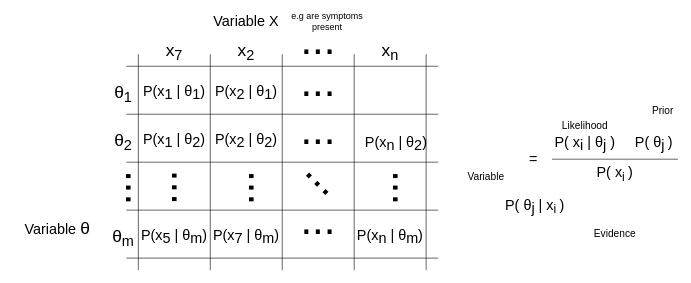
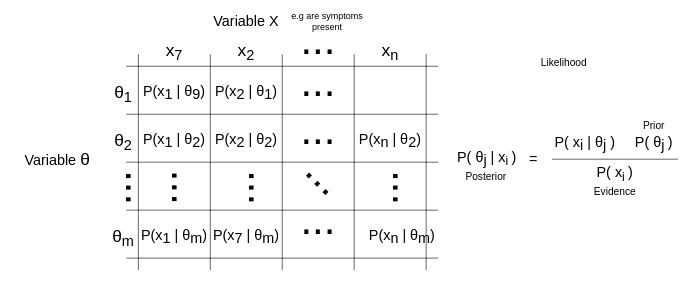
- <mxCell id="20" value="&lt;font style=&quot;font-size: 24px;&quot;&gt;P(x&lt;sub style=&quot;font-size: 24px;&quot;&gt;1&amp;nbsp;&lt;/sub&gt;| θ&lt;sub style=&quot;font-size: 24px;&quot;&gt;1&lt;/sub&gt;)&lt;/font&gt;" style="text;html=1;strokeColor=none;fillColor=none;align=center;verticalAlign=middle;whiteSpace=wrap;rounded=0;fontSize=24;" vertex="1" parent="1"><mxGeometry x="225" y="140" width="130" height="30" as="geometry" /></mxCell>
+ <mxCell id="20" value="&lt;font style=&quot;font-size: 24px;&quot;&gt;P(x&lt;sub style=&quot;font-size: 24px;&quot;&gt;1&amp;nbsp;&lt;/sub&gt;| θ&lt;sub style=&quot;font-size: 24px;&quot;&gt;9&lt;/sub&gt;)&lt;/font&gt;" style="text;html=1;strokeColor=none;fillColor=none;align=center;verticalAlign=middle;whiteSpace=wrap;rounded=0;fontSize=24;" vertex="1" parent="1"><mxGeometry x="225" y="140" width="130" height="30" as="geometry" /></mxCell>
- <mxCell id="46" value="Prior" style="text;html=1;strokeColor=none;fillColor=none;align=center;verticalAlign=middle;whiteSpace=wrap;rounded=0;fontSize=17;" vertex="1" parent="1"><mxGeometry x="1070" y="170" width="70" height="30" as="geometry" /></mxCell>
+ <mxCell id="46" value="Prior" style="text;html=1;strokeColor=none;fillColor=none;align=center;verticalAlign=middle;whiteSpace=wrap;rounded=0;fontSize=17;" vertex="1" parent="1"><mxGeometry x="1055" y="195" width="70" height="30" as="geometry" /></mxCell>
- <mxCell id="45" value="Likelihood" style="text;html=1;strokeColor=none;fillColor=none;align=center;verticalAlign=middle;whiteSpace=wrap;rounded=0;fontSize=17;" vertex="1" parent="1"><mxGeometry x="915" y="195" width="120" height="30" as="geometry" /></mxCell>
+ <mxCell id="45" value="Likelihood" style="text;html=1;strokeColor=none;fillColor=none;align=center;verticalAlign=middle;whiteSpace=wrap;rounded=0;fontSize=17;" vertex="1" parent="1"><mxGeometry x="880" y="90" width="120" height="30" as="geometry" /></mxCell>
- <mxCell id="24" value="&lt;font style=&quot;font-size: 24px&quot;&gt;P(x&lt;sub style=&quot;font-size: 24px&quot;&gt;n&amp;nbsp;&lt;/sub&gt;| θ&lt;sub style=&quot;font-size: 24px&quot;&gt;2&lt;/sub&gt;)&lt;/font&gt;" style="text;html=1;strokeColor=none;fillColor=none;align=center;verticalAlign=middle;whiteSpace=wrap;rounded=0;fontSize=24;" vertex="1" parent="1"><mxGeometry x="595" y="225" width="130" height="30" as="geometry" /></mxCell>
+ <mxCell id="24" value="&lt;font style=&quot;font-size: 24px&quot;&gt;P(x&lt;sub style=&quot;font-size: 24px&quot;&gt;n&amp;nbsp;&lt;/sub&gt;| θ&lt;sub style=&quot;font-size: 24px&quot;&gt;2&lt;/sub&gt;)&lt;/font&gt;" style="text;html=1;strokeColor=none;fillColor=none;align=center;verticalAlign=middle;whiteSpace=wrap;rounded=0;fontSize=24;" vertex="1" parent="1"><mxGeometry x="585" y="220" width="130" height="30" as="geometry" /></mxCell>
- <mxCell id="44" value="Variable" style="text;html=1;strokeColor=none;fillColor=none;align=center;verticalAlign=middle;whiteSpace=wrap;rounded=0;fontSize=17;" vertex="1" parent="1"><mxGeometry x="750" y="280" width="120" height="30" as="geometry" /></mxCell>
+ <mxCell id="44" value="Posterior" style="text;html=1;strokeColor=none;fillColor=none;align=center;verticalAlign=middle;whiteSpace=wrap;rounded=0;fontSize=17;" vertex="1" parent="1"><mxGeometry x="750" y="280" width="120" height="30" as="geometry" /></mxCell>
- <mxCell id="38" value="&lt;font style=&quot;font-size: 24px&quot;&gt;P( θ&lt;sub style=&quot;font-size: 24px&quot;&gt;j&amp;nbsp;&lt;/sub&gt;&lt;span style=&quot;font-size: 24px&quot;&gt;| x&lt;sub&gt;i&amp;nbsp;&lt;/sub&gt;&lt;/span&gt;)&lt;/font&gt;" style="text;html=1;strokeColor=none;fillColor=none;align=left;verticalAlign=middle;whiteSpace=wrap;rounded=0;fontSize=24;" vertex="1" parent="1"><mxGeometry x="840" y="330" width="110" height="30" as="geometry" /></mxCell>
+ <mxCell id="38" value="&lt;font style=&quot;font-size: 24px&quot;&gt;P( θ&lt;sub style=&quot;font-size: 24px&quot;&gt;j&amp;nbsp;&lt;/sub&gt;&lt;span style=&quot;font-size: 24px&quot;&gt;| x&lt;sub&gt;i&amp;nbsp;&lt;/sub&gt;&lt;/span&gt;)&lt;/font&gt;" style="text;html=1;strokeColor=none;fillColor=none;align=left;verticalAlign=middle;whiteSpace=wrap;rounded=0;fontSize=24;" vertex="1" parent="1"><mxGeometry x="760" y="250" width="110" height="30" as="geometry" /></mxCell>
- <mxCell id="29" value="Variable&amp;nbsp;&lt;span style=&quot;font-size: 29px&quot;&gt;θ&lt;/span&gt;" style="text;html=1;strokeColor=none;fillColor=none;align=center;verticalAlign=middle;whiteSpace=wrap;rounded=0;fontSize=24;" vertex="1" parent="1"><mxGeometry x="20" y="365" width="150" height="30" as="geometry" /></mxCell>
+ <mxCell id="29" value="Variable&amp;nbsp;&lt;span style=&quot;font-size: 29px&quot;&gt;θ&lt;/span&gt;" style="text;html=1;strokeColor=none;fillColor=none;align=center;verticalAlign=middle;whiteSpace=wrap;rounded=0;fontSize=24;" vertex="1" parent="1"><mxGeometry x="20" y="250" width="150" height="30" as="geometry" /></mxCell>
- <mxCell id="47" value="Evidence" style="text;html=1;strokeColor=none;fillColor=none;align=center;verticalAlign=middle;whiteSpace=wrap;rounded=0;fontSize=17;" vertex="1" parent="1"><mxGeometry x="965" y="375" width="120" height="30" as="geometry" /></mxCell>
+ <mxCell id="47" value="Evidence" style="text;html=1;strokeColor=none;fillColor=none;align=center;verticalAlign=middle;whiteSpace=wrap;rounded=0;fontSize=17;" vertex="1" parent="1"><mxGeometry x="965" y="305" width="120" height="30" as="geometry" /></mxCell>
- <mxCell id="25" value="&lt;font style=&quot;font-size: 24px&quot;&gt;P(x&lt;sub style=&quot;font-size: 24px&quot;&gt;5&amp;nbsp;&lt;/sub&gt;| θ&lt;sub style=&quot;font-size: 24px&quot;&gt;m&lt;/sub&gt;)&lt;/font&gt;" style="text;html=1;strokeColor=none;fillColor=none;align=center;verticalAlign=middle;whiteSpace=wrap;rounded=0;fontSize=24;" vertex="1" parent="1"><mxGeometry x="225" y="380" width="130" height="30" as="geometry" /></mxCell>
+ <mxCell id="25" value="&lt;font style=&quot;font-size: 24px&quot;&gt;P(x&lt;sub style=&quot;font-size: 24px&quot;&gt;1&amp;nbsp;&lt;/sub&gt;| θ&lt;sub style=&quot;font-size: 24px&quot;&gt;m&lt;/sub&gt;)&lt;/font&gt;" style="text;html=1;strokeColor=none;fillColor=none;align=center;verticalAlign=middle;whiteSpace=wrap;rounded=0;fontSize=24;" vertex="1" parent="1"><mxGeometry x="225" y="380" width="130" height="30" as="geometry" /></mxCell>
- <mxCell id="27" value="&lt;font style=&quot;font-size: 24px&quot;&gt;P(x&lt;sub style=&quot;font-size: 24px&quot;&gt;n&amp;nbsp;&lt;/sub&gt;| θ&lt;sub style=&quot;font-size: 24px&quot;&gt;m&lt;/sub&gt;)&lt;/font&gt;" style="text;html=1;strokeColor=none;fillColor=none;align=center;verticalAlign=middle;whiteSpace=wrap;rounded=0;fontSize=24;" vertex="1" parent="1"><mxGeometry x="585" y="380" width="130" height="30" as="geometry" /></mxCell>
+ <mxCell id="27" value="&lt;font style=&quot;font-size: 24px&quot;&gt;P(x&lt;sub style=&quot;font-size: 24px&quot;&gt;n&amp;nbsp;&lt;/sub&gt;| θ&lt;sub style=&quot;font-size: 24px&quot;&gt;m&lt;/sub&gt;)&lt;/font&gt;" style="text;html=1;strokeColor=none;fillColor=none;align=center;verticalAlign=middle;whiteSpace=wrap;rounded=0;fontSize=24;" vertex="1" parent="1"><mxGeometry x="605" y="380" width="130" height="30" as="geometry" /></mxCell>
